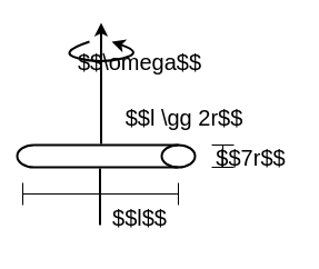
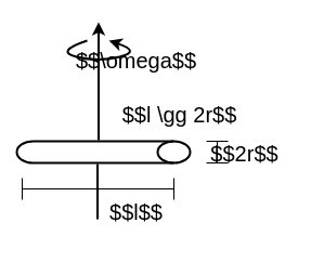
- <mxCell id="5" value="$$7r$$" style="text;html=1;resizable=0;autosize=1;align=center;verticalAlign=middle;points=[];fillColor=none;strokeColor=none;rounded=0;fontSize=20;" parent="1" vertex="1"><mxGeometry x="185" y="126" width="80" height="30" as="geometry" /></mxCell>
+ <mxCell id="5" value="$$2r$$" style="text;html=1;resizable=0;autosize=1;align=center;verticalAlign=middle;points=[];fillColor=none;strokeColor=none;rounded=0;fontSize=20;" parent="1" vertex="1"><mxGeometry x="185" y="126" width="80" height="30" as="geometry" /></mxCell>
